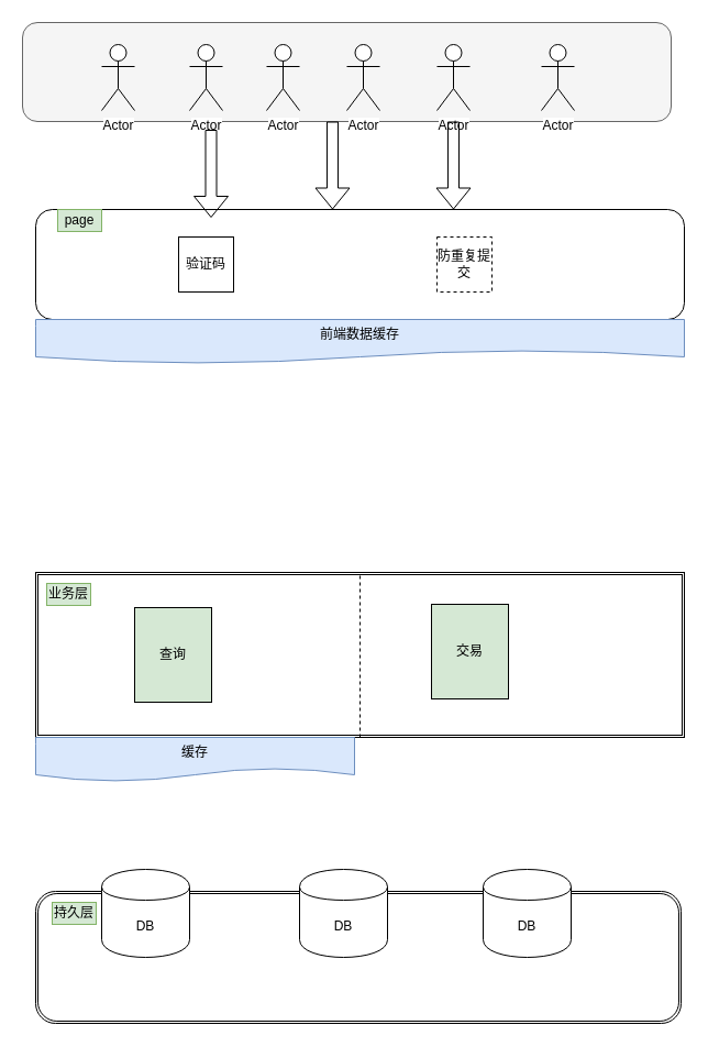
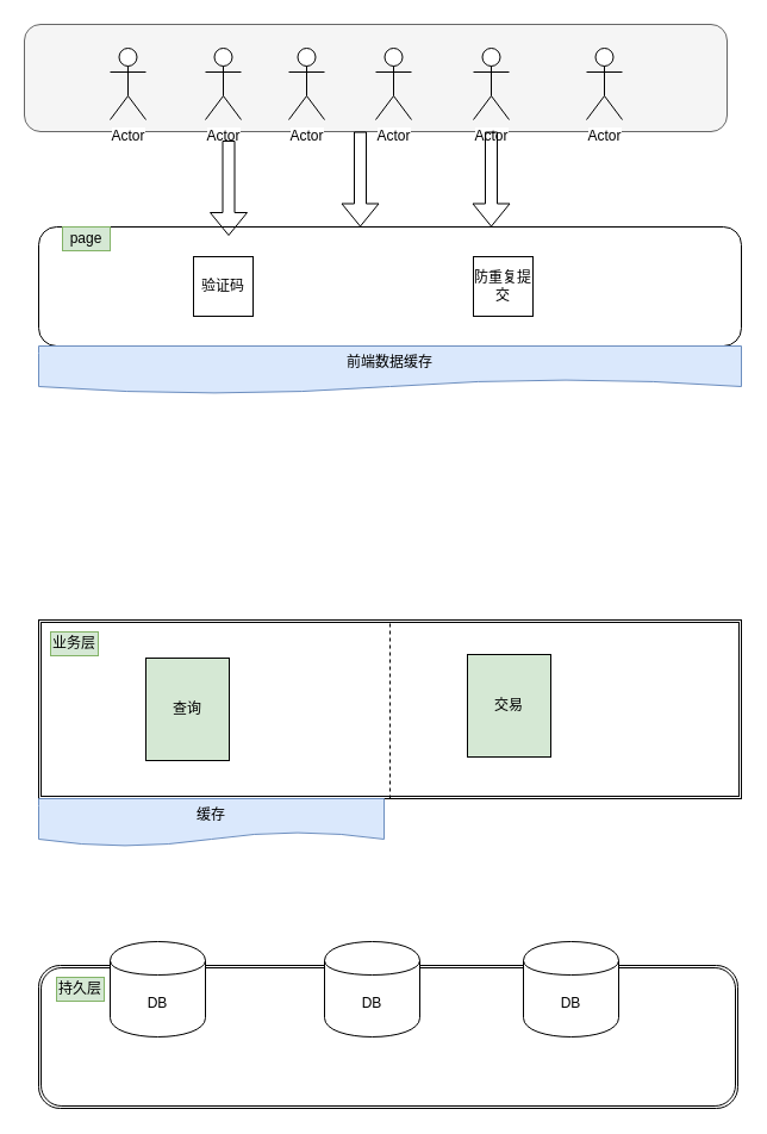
- <mxCell id="6" value="防重复提交" style="rounded=0;whiteSpace=wrap;html=1;dashed=1;" vertex="1" parent="1"><mxGeometry x="397" y="215" width="50" height="50" as="geometry" /></mxCell>
+ <mxCell id="6" value="防重复提交" style="rounded=0;whiteSpace=wrap;html=1;" vertex="1" parent="1"><mxGeometry x="397" y="215" width="50" height="50" as="geometry" /></mxCell>
